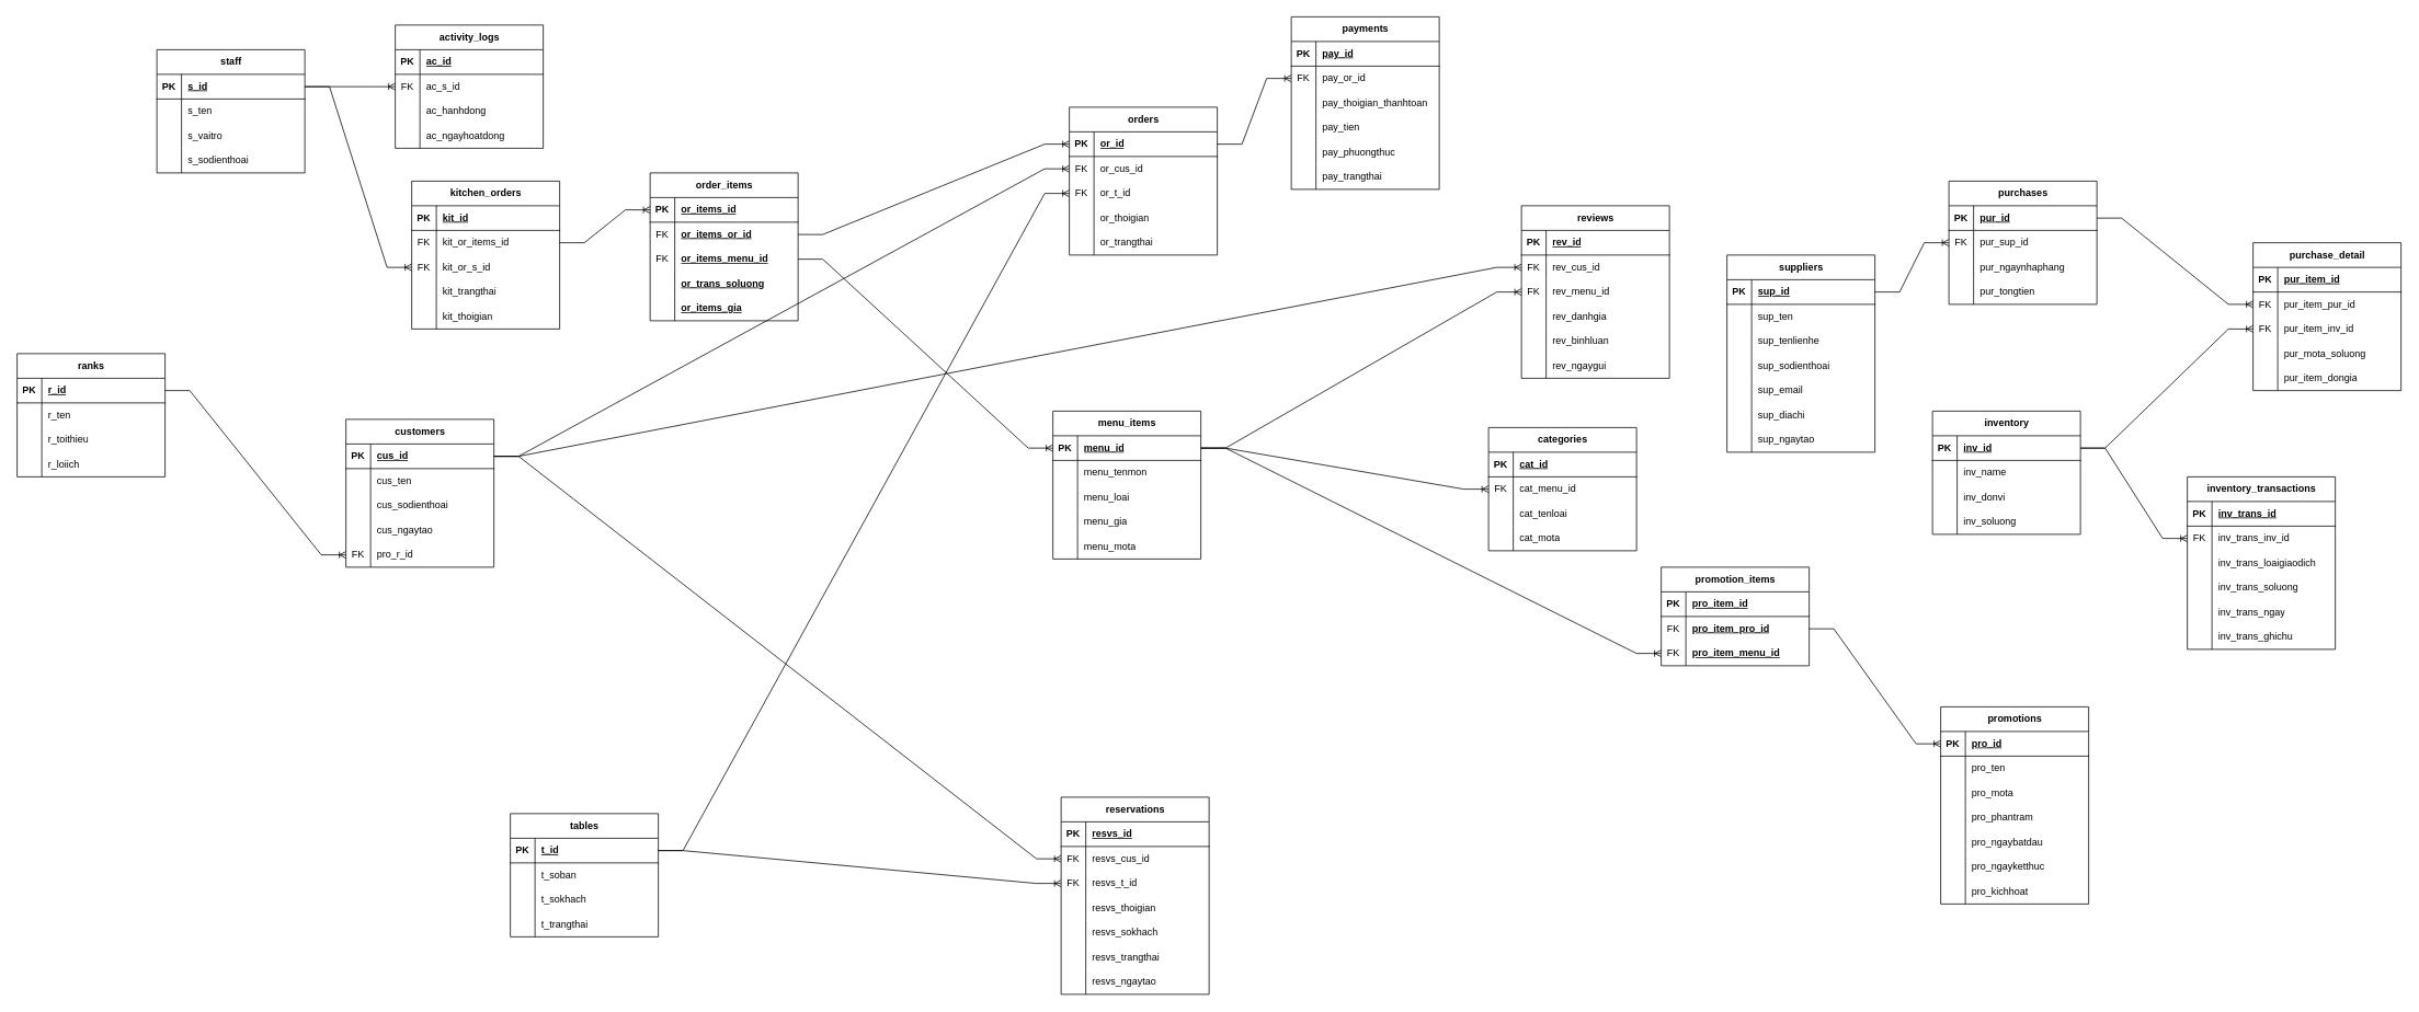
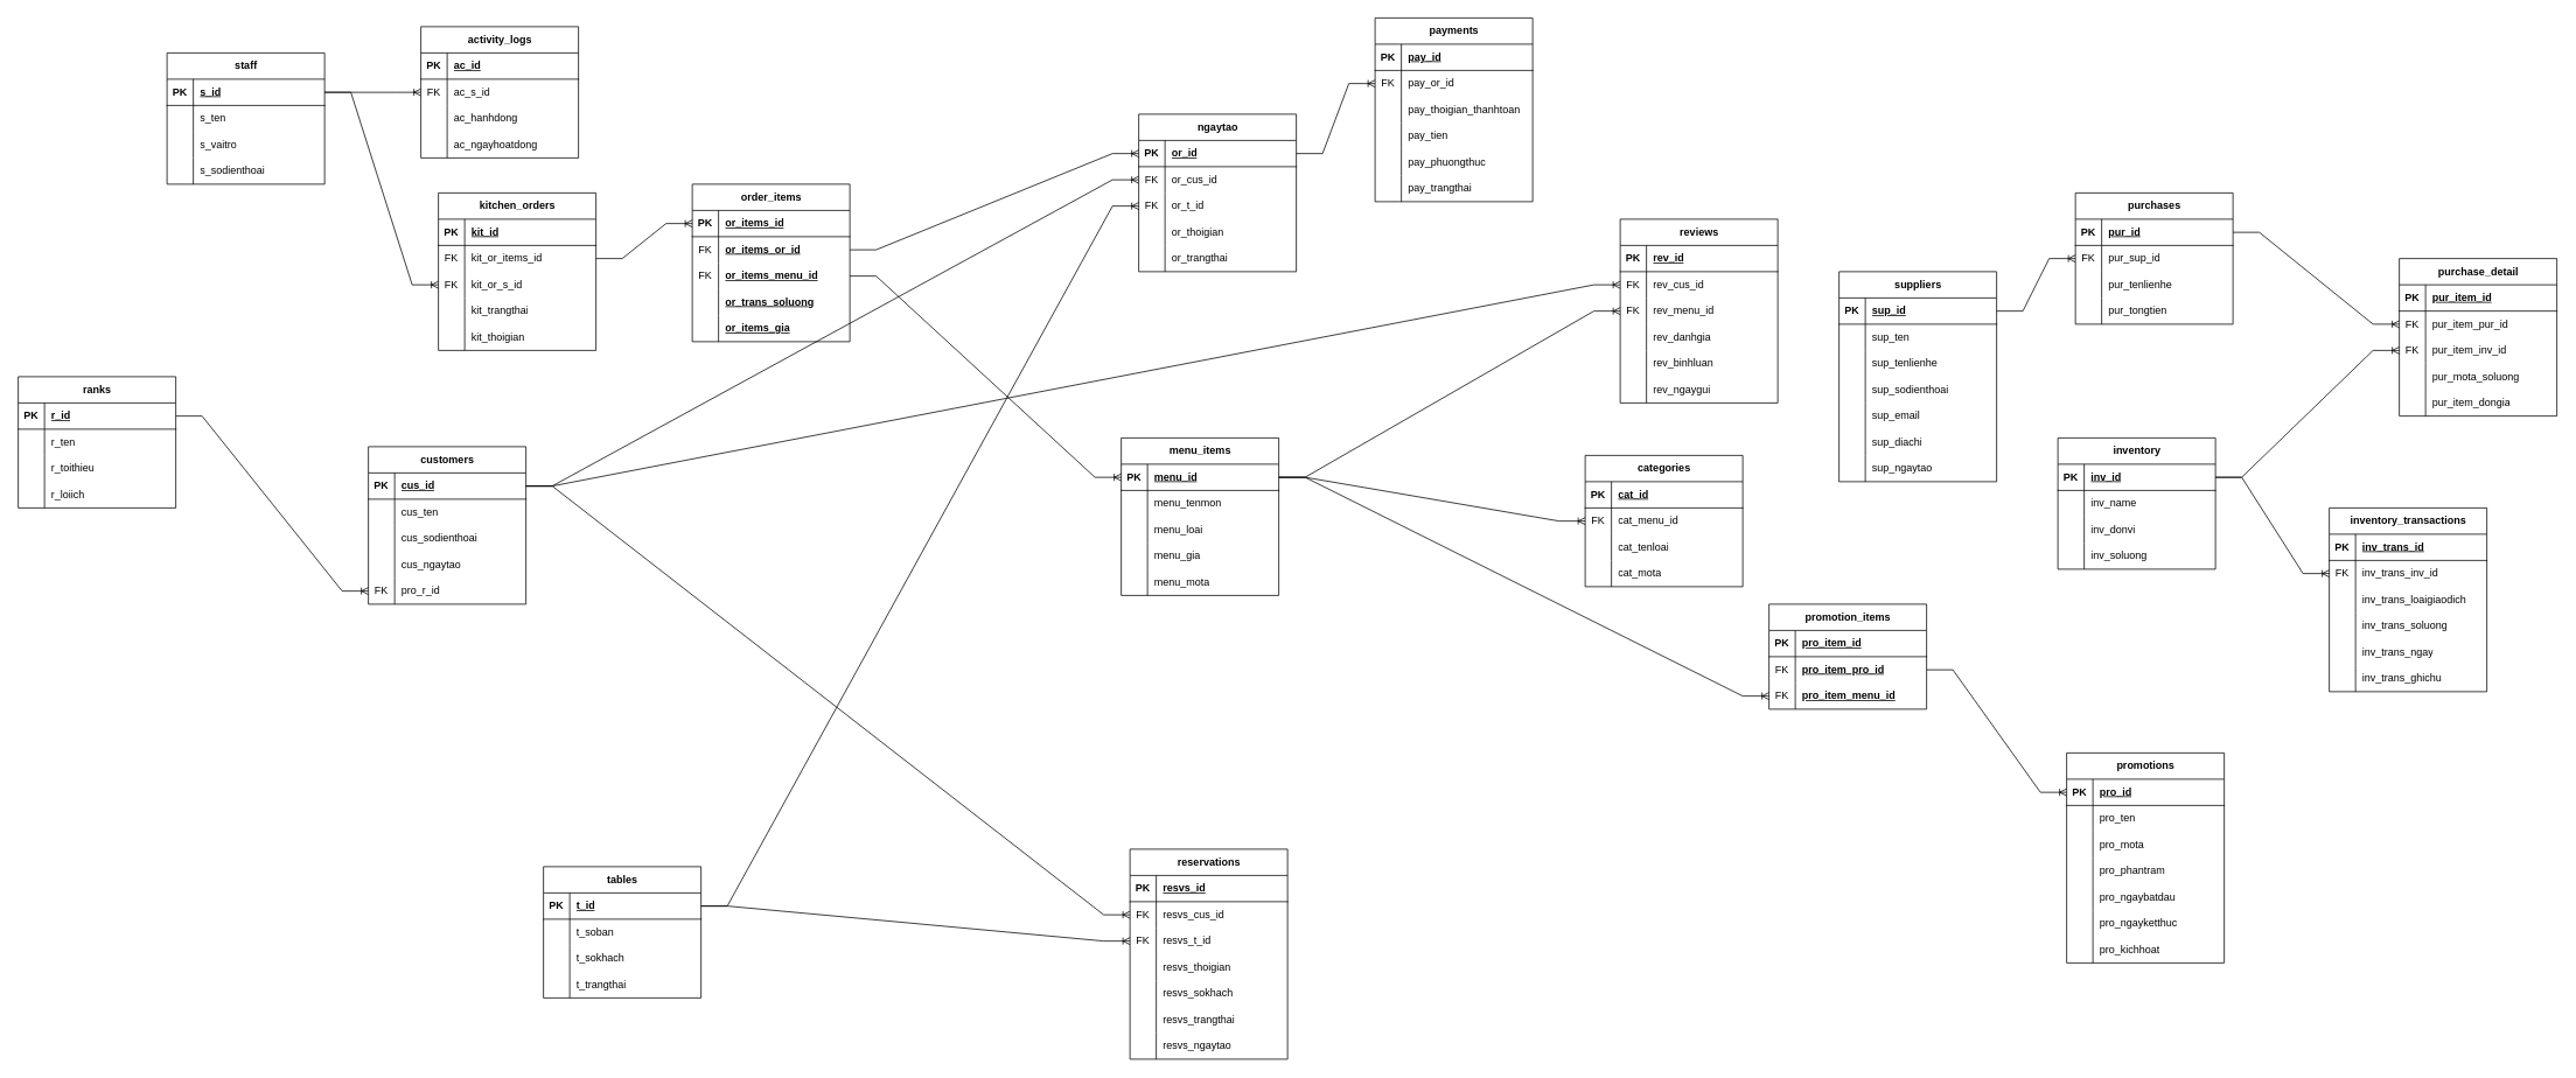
- <mxCell id="47" value="orders" style="shape=table;startSize=30;container=1;collapsible=1;childLayout=tableLayout;fixedRows=1;rowLines=0;fontStyle=1;align=center;resizeLast=1;html=1;" parent="1" vertex="1"><mxGeometry x="1300" y="130" width="180" height="180" as="geometry" /></mxCell>
+ <mxCell id="47" value="ngaytao" style="shape=table;startSize=30;container=1;collapsible=1;childLayout=tableLayout;fixedRows=1;rowLines=0;fontStyle=1;align=center;resizeLast=1;html=1;" parent="1" vertex="1"><mxGeometry x="1300" y="130" width="180" height="180" as="geometry" /></mxCell>
- <mxCell id="276" value="pur_ngaynhaphang" style="shape=partialRectangle;connectable=0;fillColor=none;top=0;left=0;bottom=0;right=0;align=left;spacingLeft=6;overflow=hidden;whiteSpace=wrap;html=1;" parent="274" vertex="1"><mxGeometry x="30" width="150" height="30" as="geometry"><mxRectangle width="150" height="30" as="alternateBounds" /></mxGeometry></mxCell>
+ <mxCell id="276" value="pur_tenlienhe" style="shape=partialRectangle;connectable=0;fillColor=none;top=0;left=0;bottom=0;right=0;align=left;spacingLeft=6;overflow=hidden;whiteSpace=wrap;html=1;" parent="274" vertex="1"><mxGeometry x="30" width="150" height="30" as="geometry"><mxRectangle width="150" height="30" as="alternateBounds" /></mxGeometry></mxCell>
